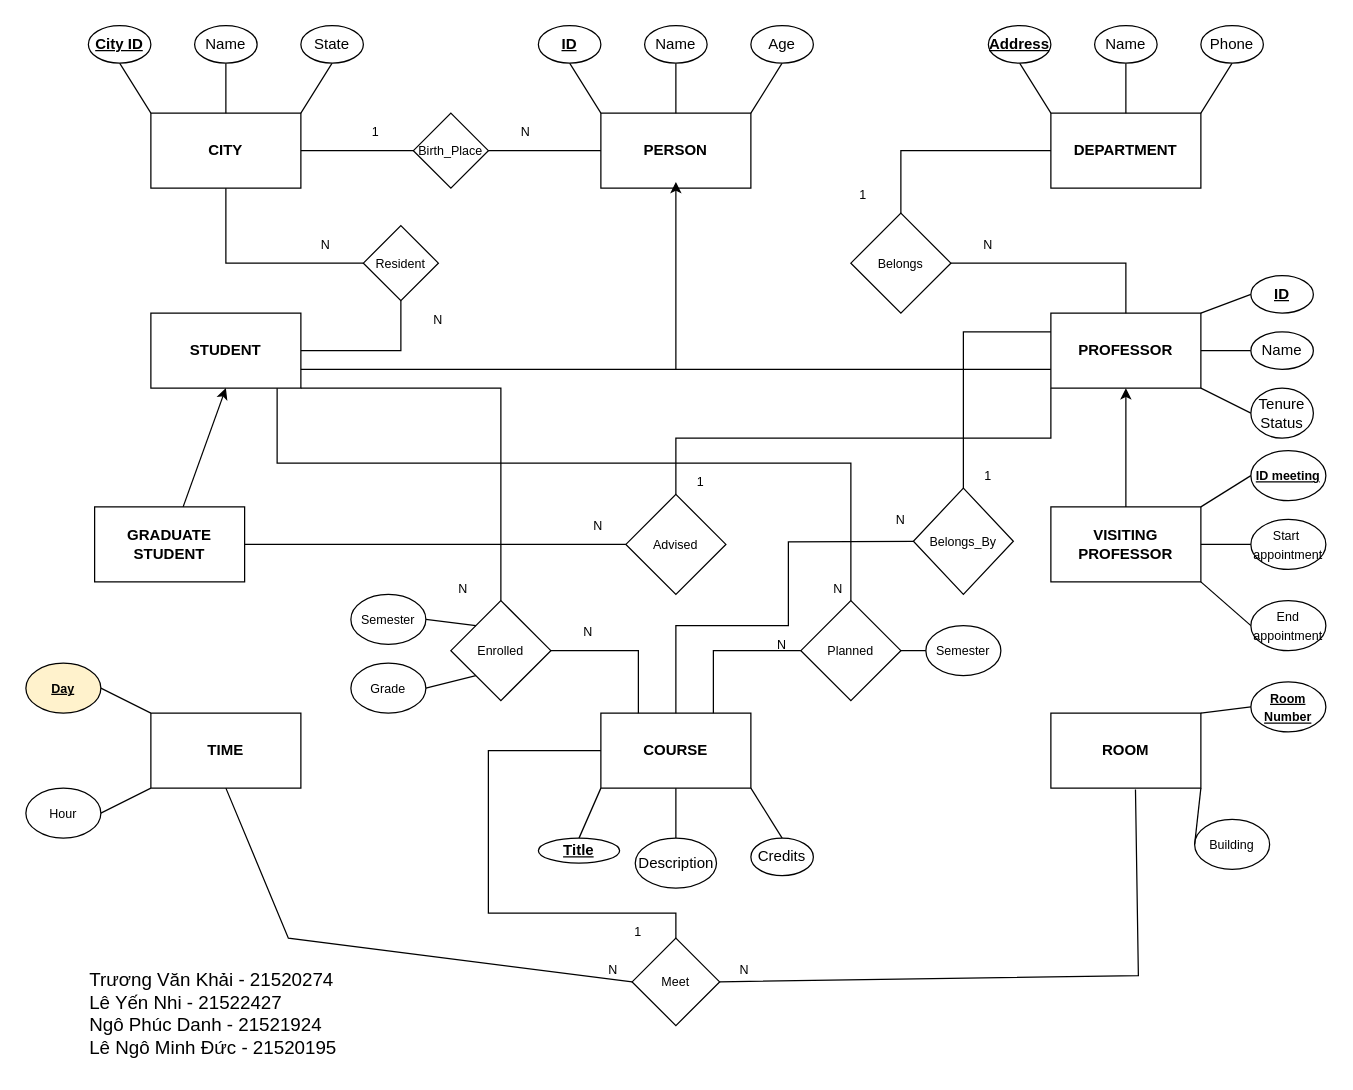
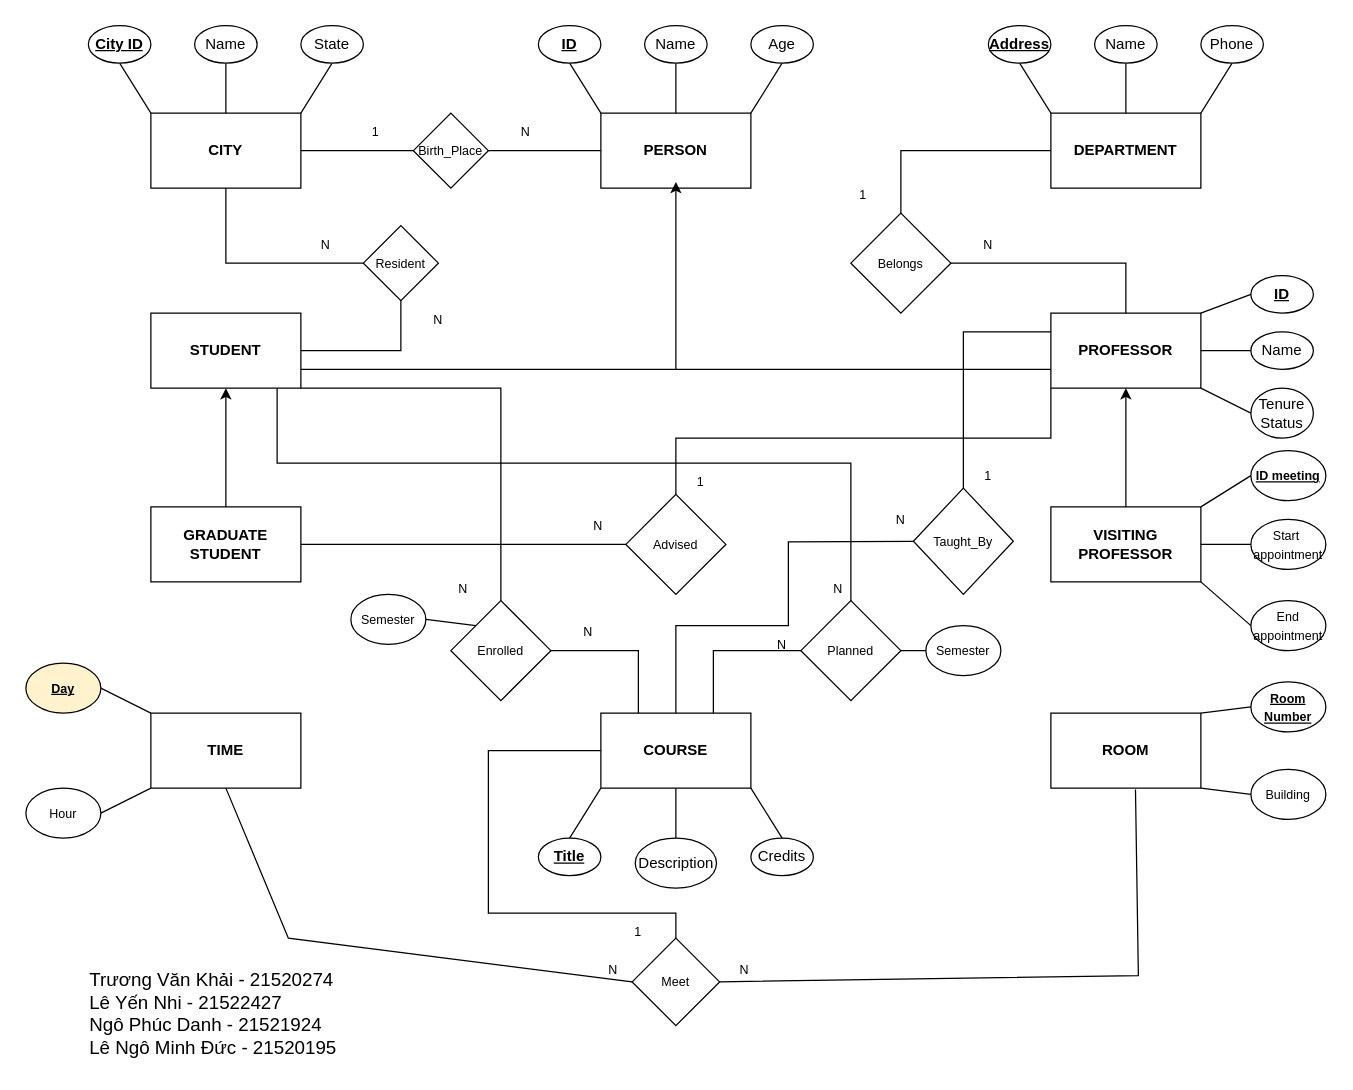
- <mxCell id="88" value="Belongs_By" style="rhombus;whiteSpace=wrap;html=1;fontSize=10;" parent="1" vertex="1"><mxGeometry x="730" y="390" width="80" height="85" as="geometry" /></mxCell>
+ <mxCell id="88" value="Taught_By" style="rhombus;whiteSpace=wrap;html=1;fontSize=10;" parent="1" vertex="1"><mxGeometry x="730" y="390" width="80" height="85" as="geometry" /></mxCell>
- <mxCell id="4" value="&lt;b&gt;GRADUATE&lt;br&gt;STUDENT&lt;/b&gt;" style="rounded=0;whiteSpace=wrap;html=1;" parent="1" vertex="1"><mxGeometry x="75" y="405" width="120" height="60" as="geometry" /></mxCell>
+ <mxCell id="4" value="&lt;b&gt;GRADUATE&lt;br&gt;STUDENT&lt;/b&gt;" style="rounded=0;whiteSpace=wrap;html=1;" parent="1" vertex="1"><mxGeometry x="120" y="405" width="120" height="60" as="geometry" /></mxCell>
- <mxCell id="76" value="" style="endArrow=none;html=1;rounded=0;fontSize=10;exitX=0;exitY=1;exitDx=0;exitDy=0;entryX=1;entryY=0.5;entryDx=0;entryDy=0;" parent="1" source="72" target="74" edge="1"><mxGeometry width="50" height="50" relative="1" as="geometry"><mxPoint x="370" y="555" as="sourcePoint" /><mxPoint x="257" y="500" as="targetPoint" /></mxGeometry></mxCell>
- <mxCell id="74" value="&lt;span style=&quot;font-size: 10px;&quot;&gt;Grade&lt;/span&gt;" style="ellipse;whiteSpace=wrap;html=1;" parent="1" vertex="1"><mxGeometry x="280" y="530" width="60" height="40" as="geometry" /></mxCell>
- <mxCell id="41" value="&lt;span style=&quot;font-size: 10px;&quot;&gt;Building&lt;/span&gt;" style="ellipse;whiteSpace=wrap;html=1;" parent="1" vertex="1"><mxGeometry x="955" y="655" width="60" height="40" as="geometry" /></mxCell>
+ <mxCell id="41" value="&lt;span style=&quot;font-size: 10px;&quot;&gt;Building&lt;/span&gt;" style="ellipse;whiteSpace=wrap;html=1;" parent="1" vertex="1"><mxGeometry x="1000" y="615" width="60" height="40" as="geometry" /></mxCell>
- <mxCell id="49" value="&lt;u&gt;&lt;b&gt;Title&lt;/b&gt;&lt;/u&gt;" style="ellipse;whiteSpace=wrap;html=1;" parent="1" vertex="1"><mxGeometry x="430" y="670" width="65" height="20" as="geometry" /></mxCell>
+ <mxCell id="49" value="&lt;u&gt;&lt;b&gt;Title&lt;/b&gt;&lt;/u&gt;" style="ellipse;whiteSpace=wrap;html=1;" parent="1" vertex="1"><mxGeometry x="430" y="670" width="50" height="30" as="geometry" /></mxCell>
